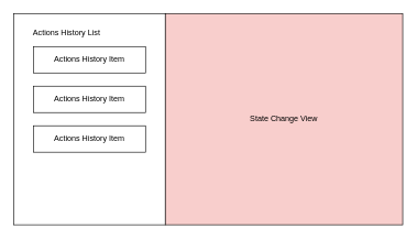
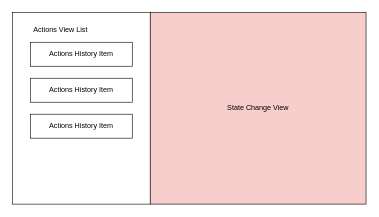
- <mxCell id="3" value="Actions History List" style="text;html=1;align=center;verticalAlign=middle;resizable=0;points=[];autosize=1;strokeColor=none;fillColor=none;" parent="1" vertex="1"><mxGeometry x="40" y="40" width="120" height="20" as="geometry" /></mxCell>
+ <mxCell id="3" value="Actions View List" style="text;html=1;align=center;verticalAlign=middle;resizable=0;points=[];autosize=1;strokeColor=none;fillColor=none;" parent="1" vertex="1"><mxGeometry x="40" y="40" width="120" height="20" as="geometry" /></mxCell>
